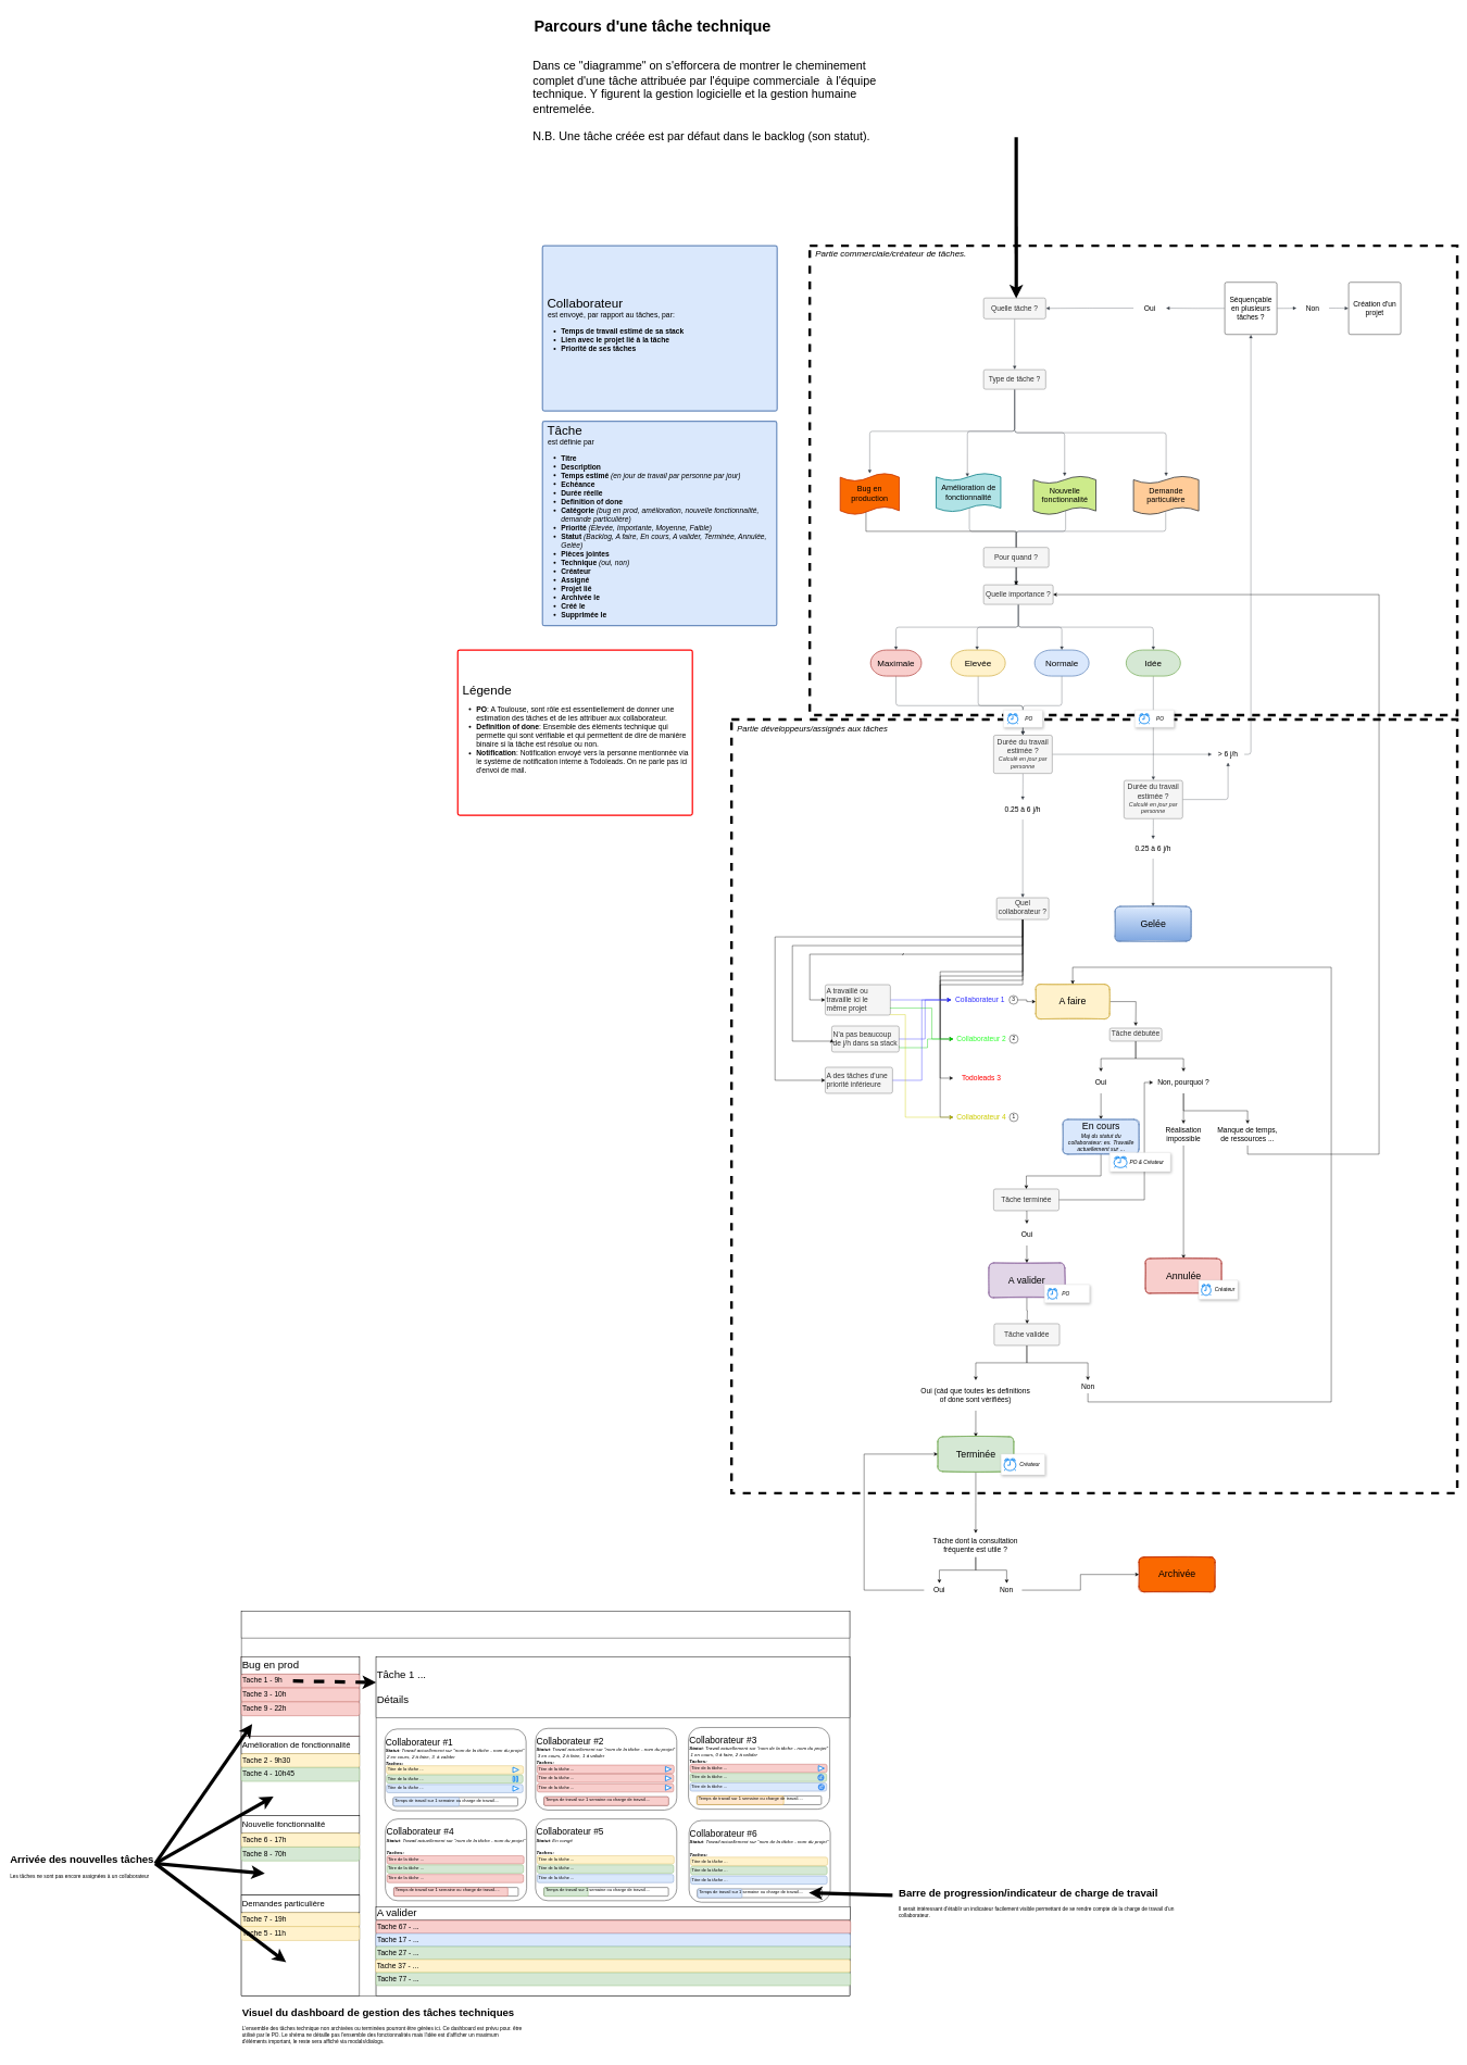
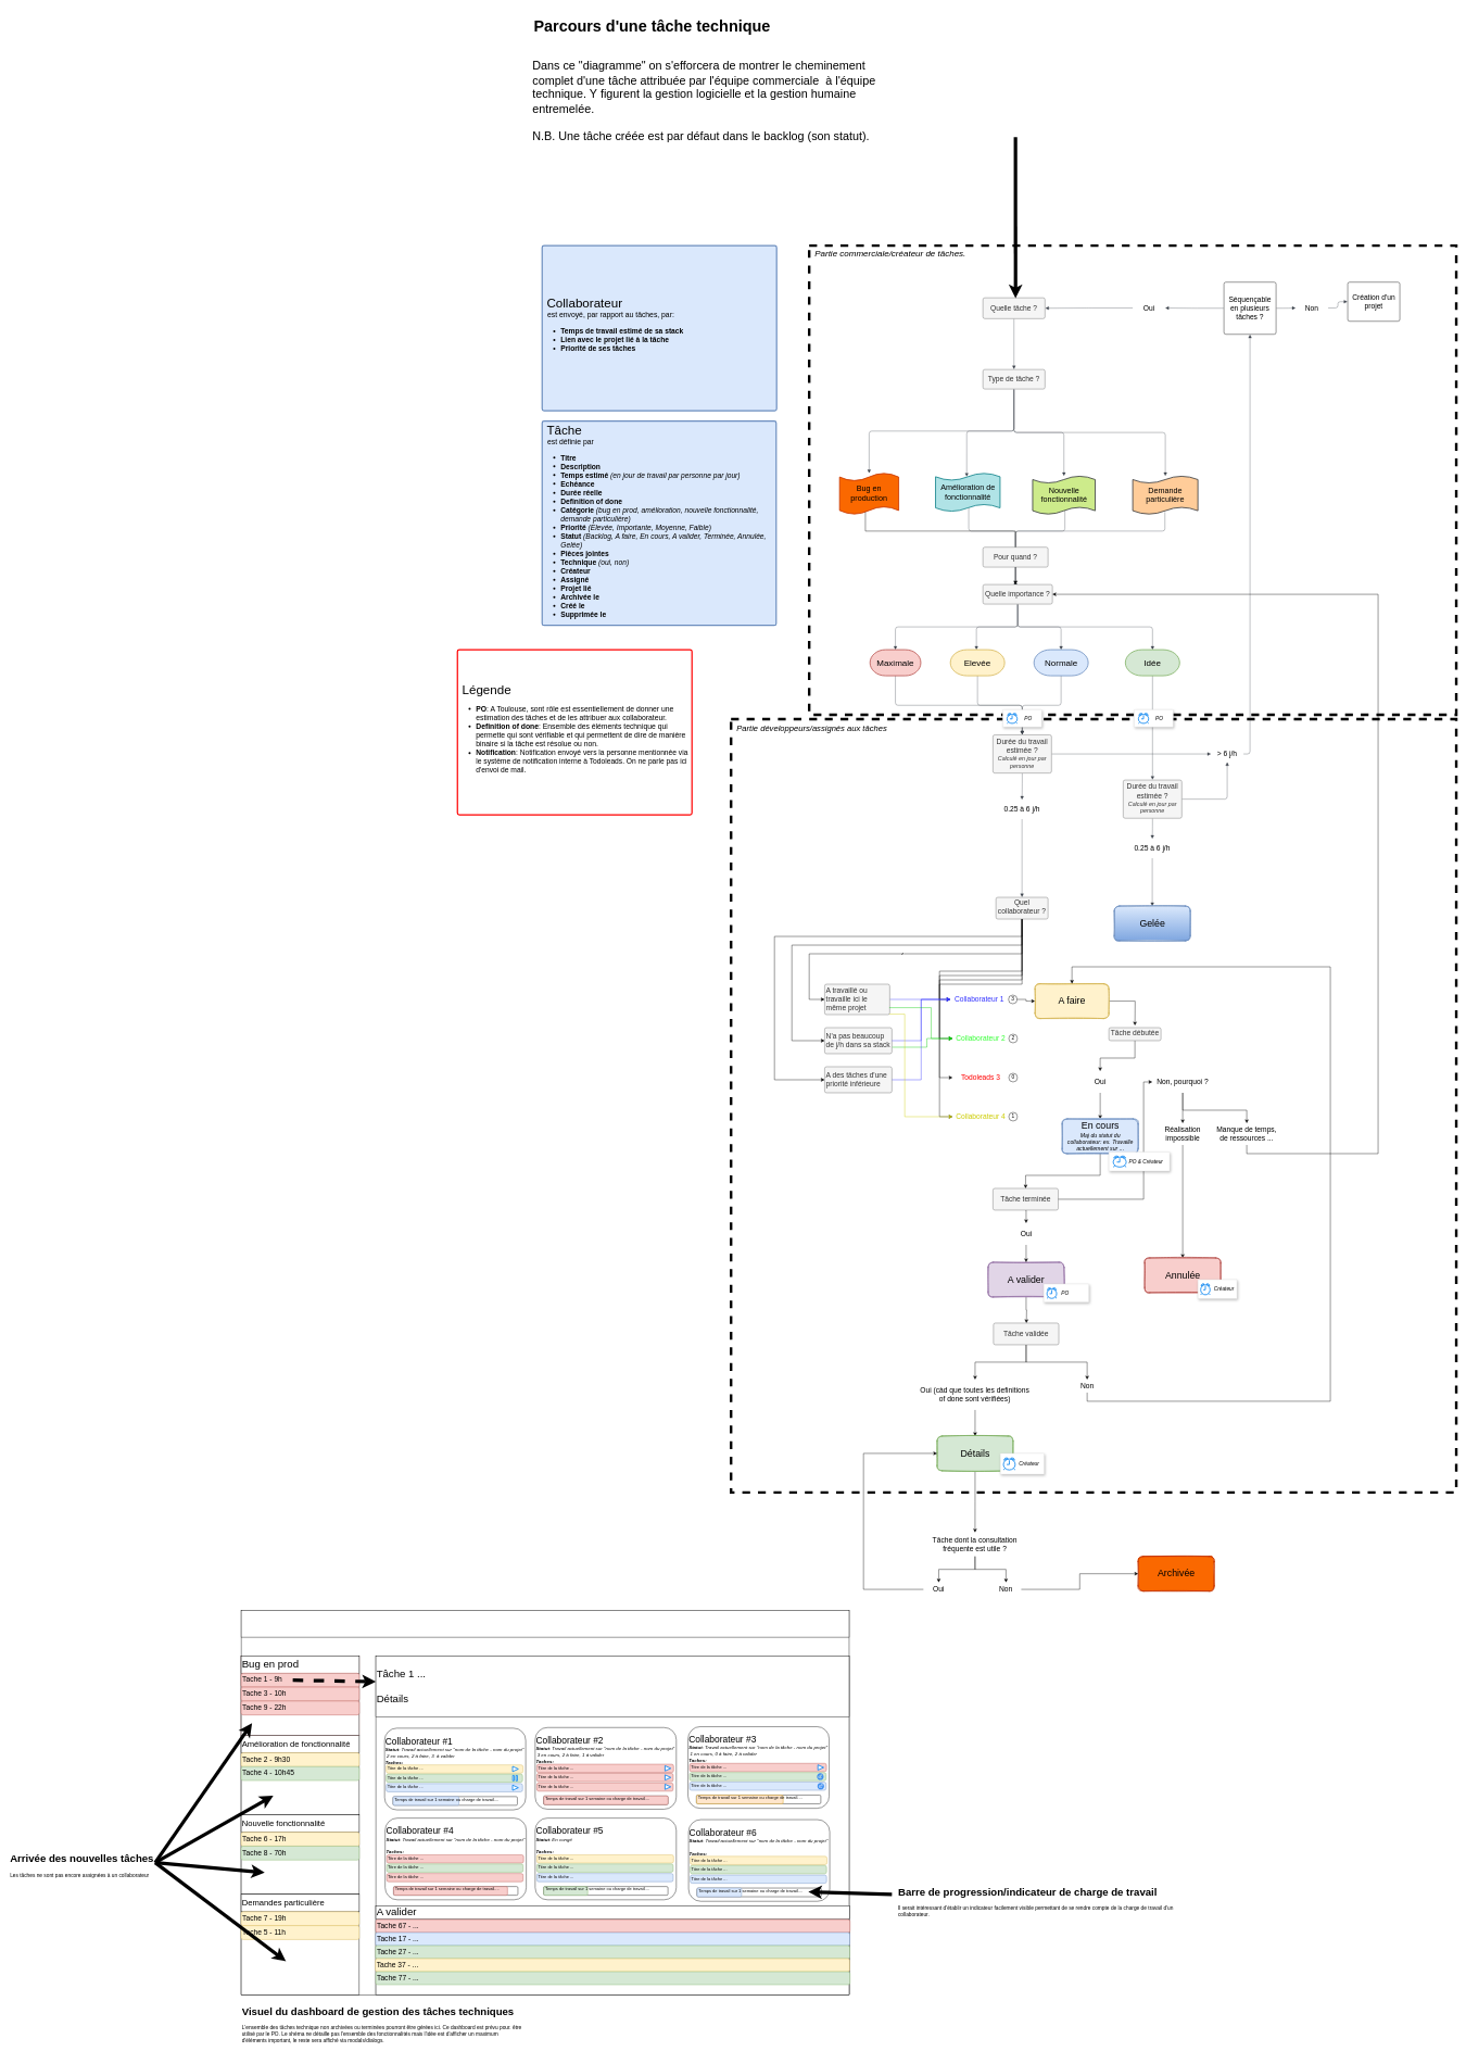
- <mxCell id="34" value="Création d'un projet" style="html=1;overflow=block;blockSpacing=1;whiteSpace=wrap;fontSize=16.7;spacing=3.8;strokeColor=#000000;rounded=1;absoluteArcSize=1;arcSize=9;fillColor=none;strokeWidth=NaN;lucidId=__r7heEoI50M;" parent="1" vertex="1"><mxGeometry x="3102" y="649" width="120" height="120" as="geometry" /></mxCell>
+ <mxCell id="34" value="Création d'un projet" style="html=1;overflow=block;blockSpacing=1;whiteSpace=wrap;fontSize=16.7;spacing=3.8;strokeColor=#000000;rounded=1;absoluteArcSize=1;arcSize=9;fillColor=none;strokeWidth=NaN;lucidId=__r7heEoI50M;" parent="1" vertex="1"><mxGeometry x="3102" y="649" width="120" height="90" as="geometry" /></mxCell>
- <mxCell id="54" value="N'a pas beaucoup de j/h dans sa stack" style="html=1;overflow=block;blockSpacing=1;whiteSpace=wrap;fontSize=16.7;spacing=3.8;strokeColor=#666666;rounded=1;absoluteArcSize=1;arcSize=9;fillColor=#f5f5f5;strokeWidth=NaN;lucidId=Qgs722q_PT3A;align=left;fontColor=#333333;" parent="1" vertex="1"><mxGeometry x="1912.5" y="2360" width="155" height="60" as="geometry" /></mxCell>
+ <mxCell id="54" value="N'a pas beaucoup de j/h dans sa stack" style="html=1;overflow=block;blockSpacing=1;whiteSpace=wrap;fontSize=16.7;spacing=3.8;strokeColor=#666666;rounded=1;absoluteArcSize=1;arcSize=9;fillColor=#f5f5f5;strokeWidth=NaN;lucidId=Qgs722q_PT3A;align=left;fontColor=#333333;" parent="1" vertex="1"><mxGeometry x="1897.5" y="2365" width="155" height="60" as="geometry" /></mxCell>
- <mxCell id="76" style="edgeStyle=orthogonalEdgeStyle;rounded=0;orthogonalLoop=1;jettySize=auto;html=1;exitX=0.5;exitY=1;exitDx=0;exitDy=0;entryX=0.5;entryY=0;entryDx=0;entryDy=0;" parent="1" source="77" target="83" edge="1"><mxGeometry relative="1" as="geometry"><mxPoint x="2702" y="2465" as="targetPoint" /><Array as="points"><mxPoint x="2612" y="2435" /><mxPoint x="2722" y="2435" /></Array></mxGeometry></mxCell>
+ <mxCell id="69" value="0" style="ellipse;whiteSpace=wrap;html=1;aspect=fixed;" parent="67" vertex="1"><mxGeometry x="129.5" y="5" width="20" height="20" as="geometry" /></mxCell>
- <mxCell id="102" value="&lt;span style=&quot;font-size: 22px;&quot;&gt;Terminée&lt;/span&gt;" style="rounded=1;whiteSpace=wrap;html=1;strokeWidth=2;fillWeight=4;hachureGap=8;hachureAngle=45;fillColor=#d5e8d4;sketch=1;strokeColor=#82b366;fillStyle=solid;align=center;" parent="1" vertex="1"><mxGeometry x="2156.5" y="3305" width="175" height="80" as="geometry" /></mxCell>
+ <mxCell id="102" value="&lt;span style=&quot;font-size: 22px;&quot;&gt;Détails&lt;/span&gt;" style="rounded=1;whiteSpace=wrap;html=1;strokeWidth=2;fillWeight=4;hachureGap=8;hachureAngle=45;fillColor=#d5e8d4;sketch=1;strokeColor=#82b366;fillStyle=solid;align=center;" parent="1" vertex="1"><mxGeometry x="2156.5" y="3305" width="175" height="80" as="geometry" /></mxCell>
